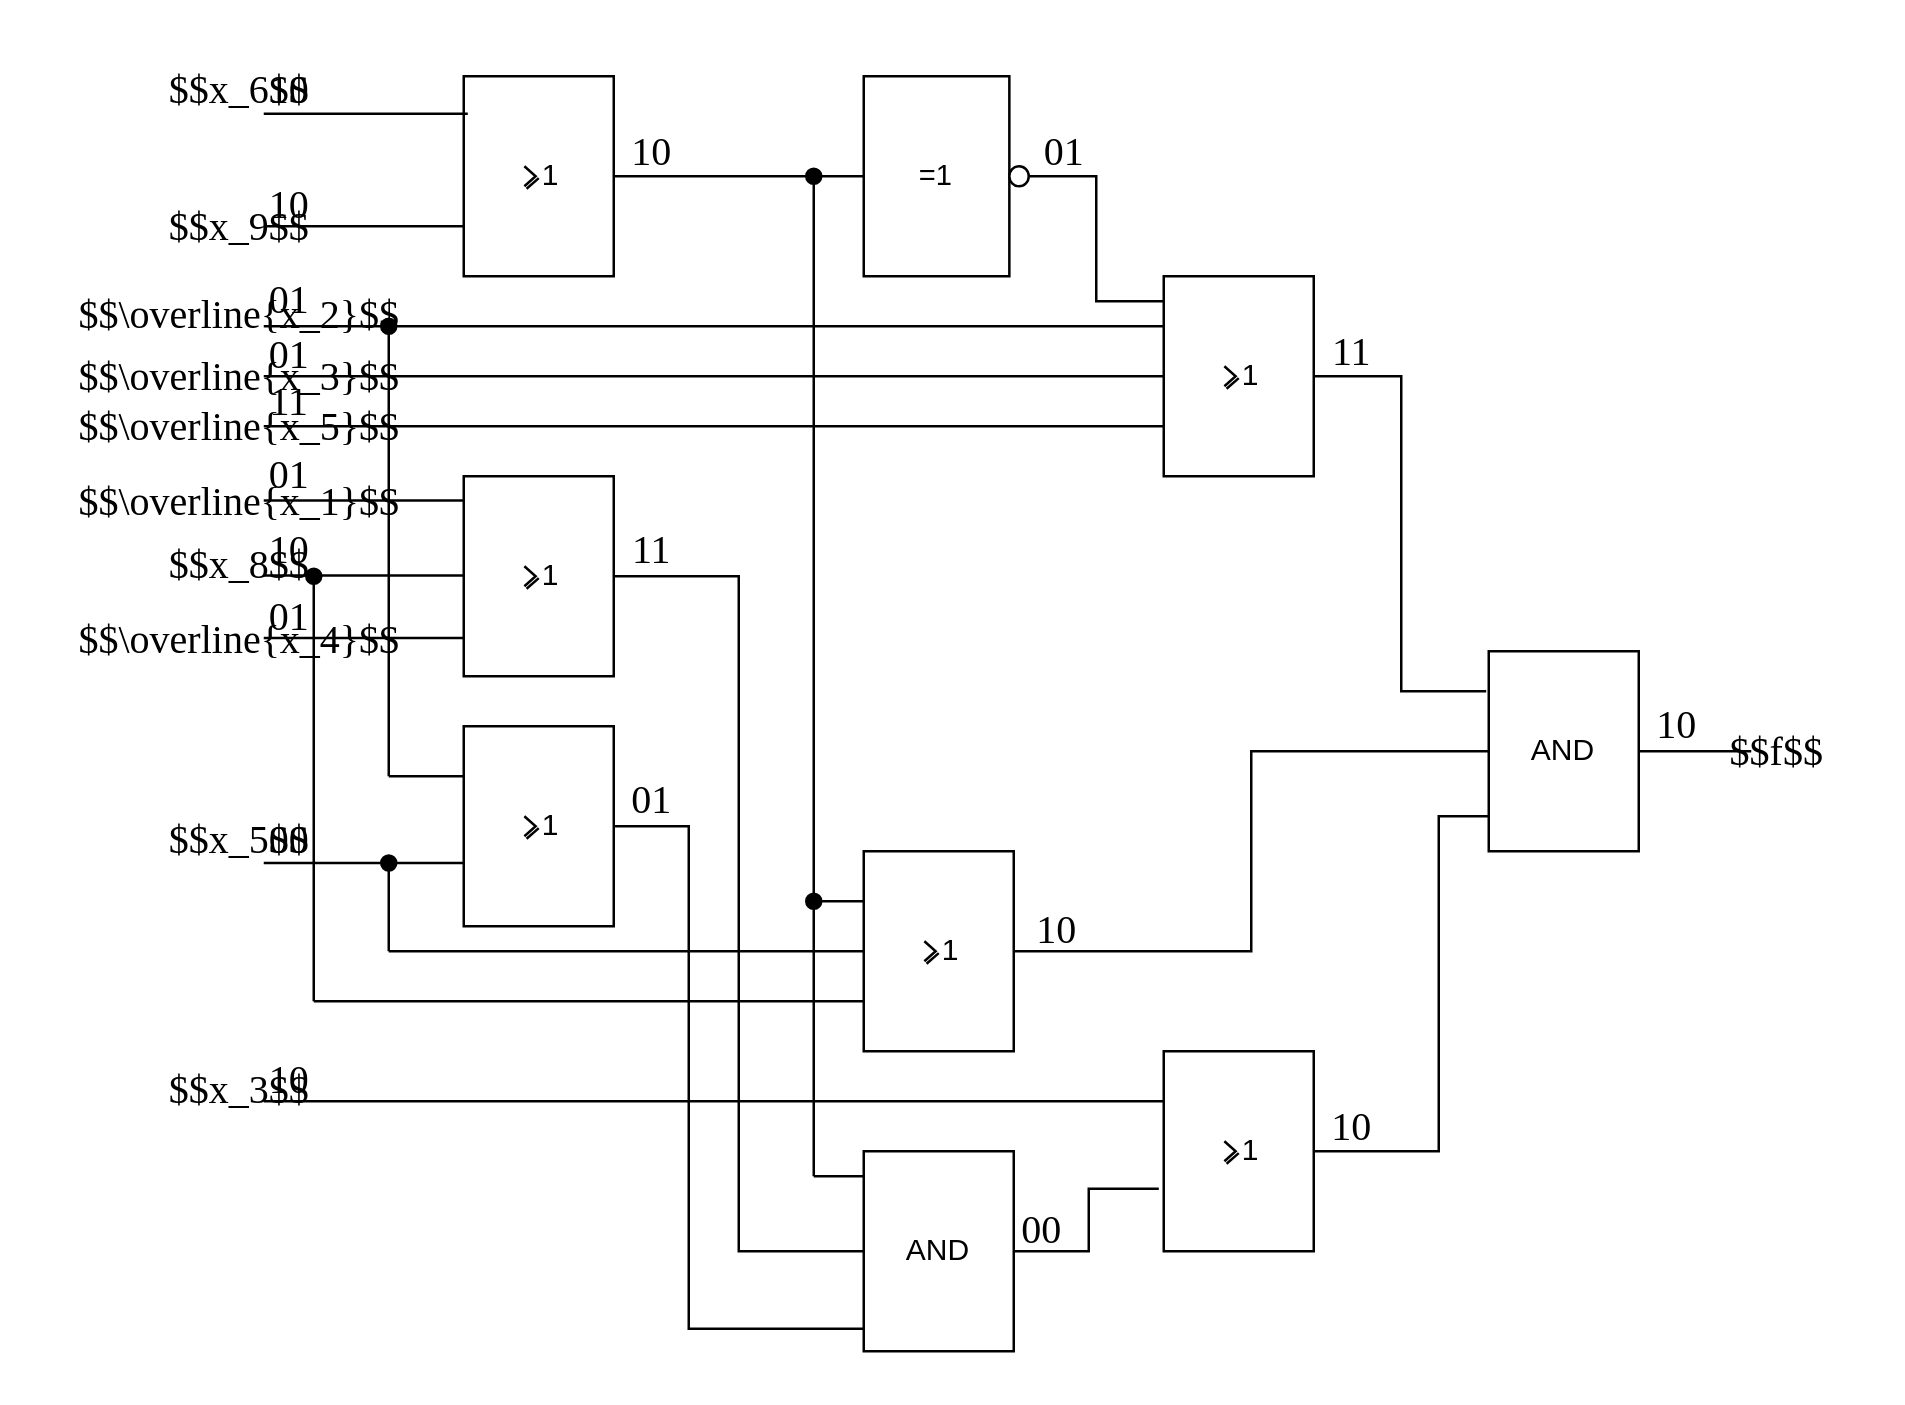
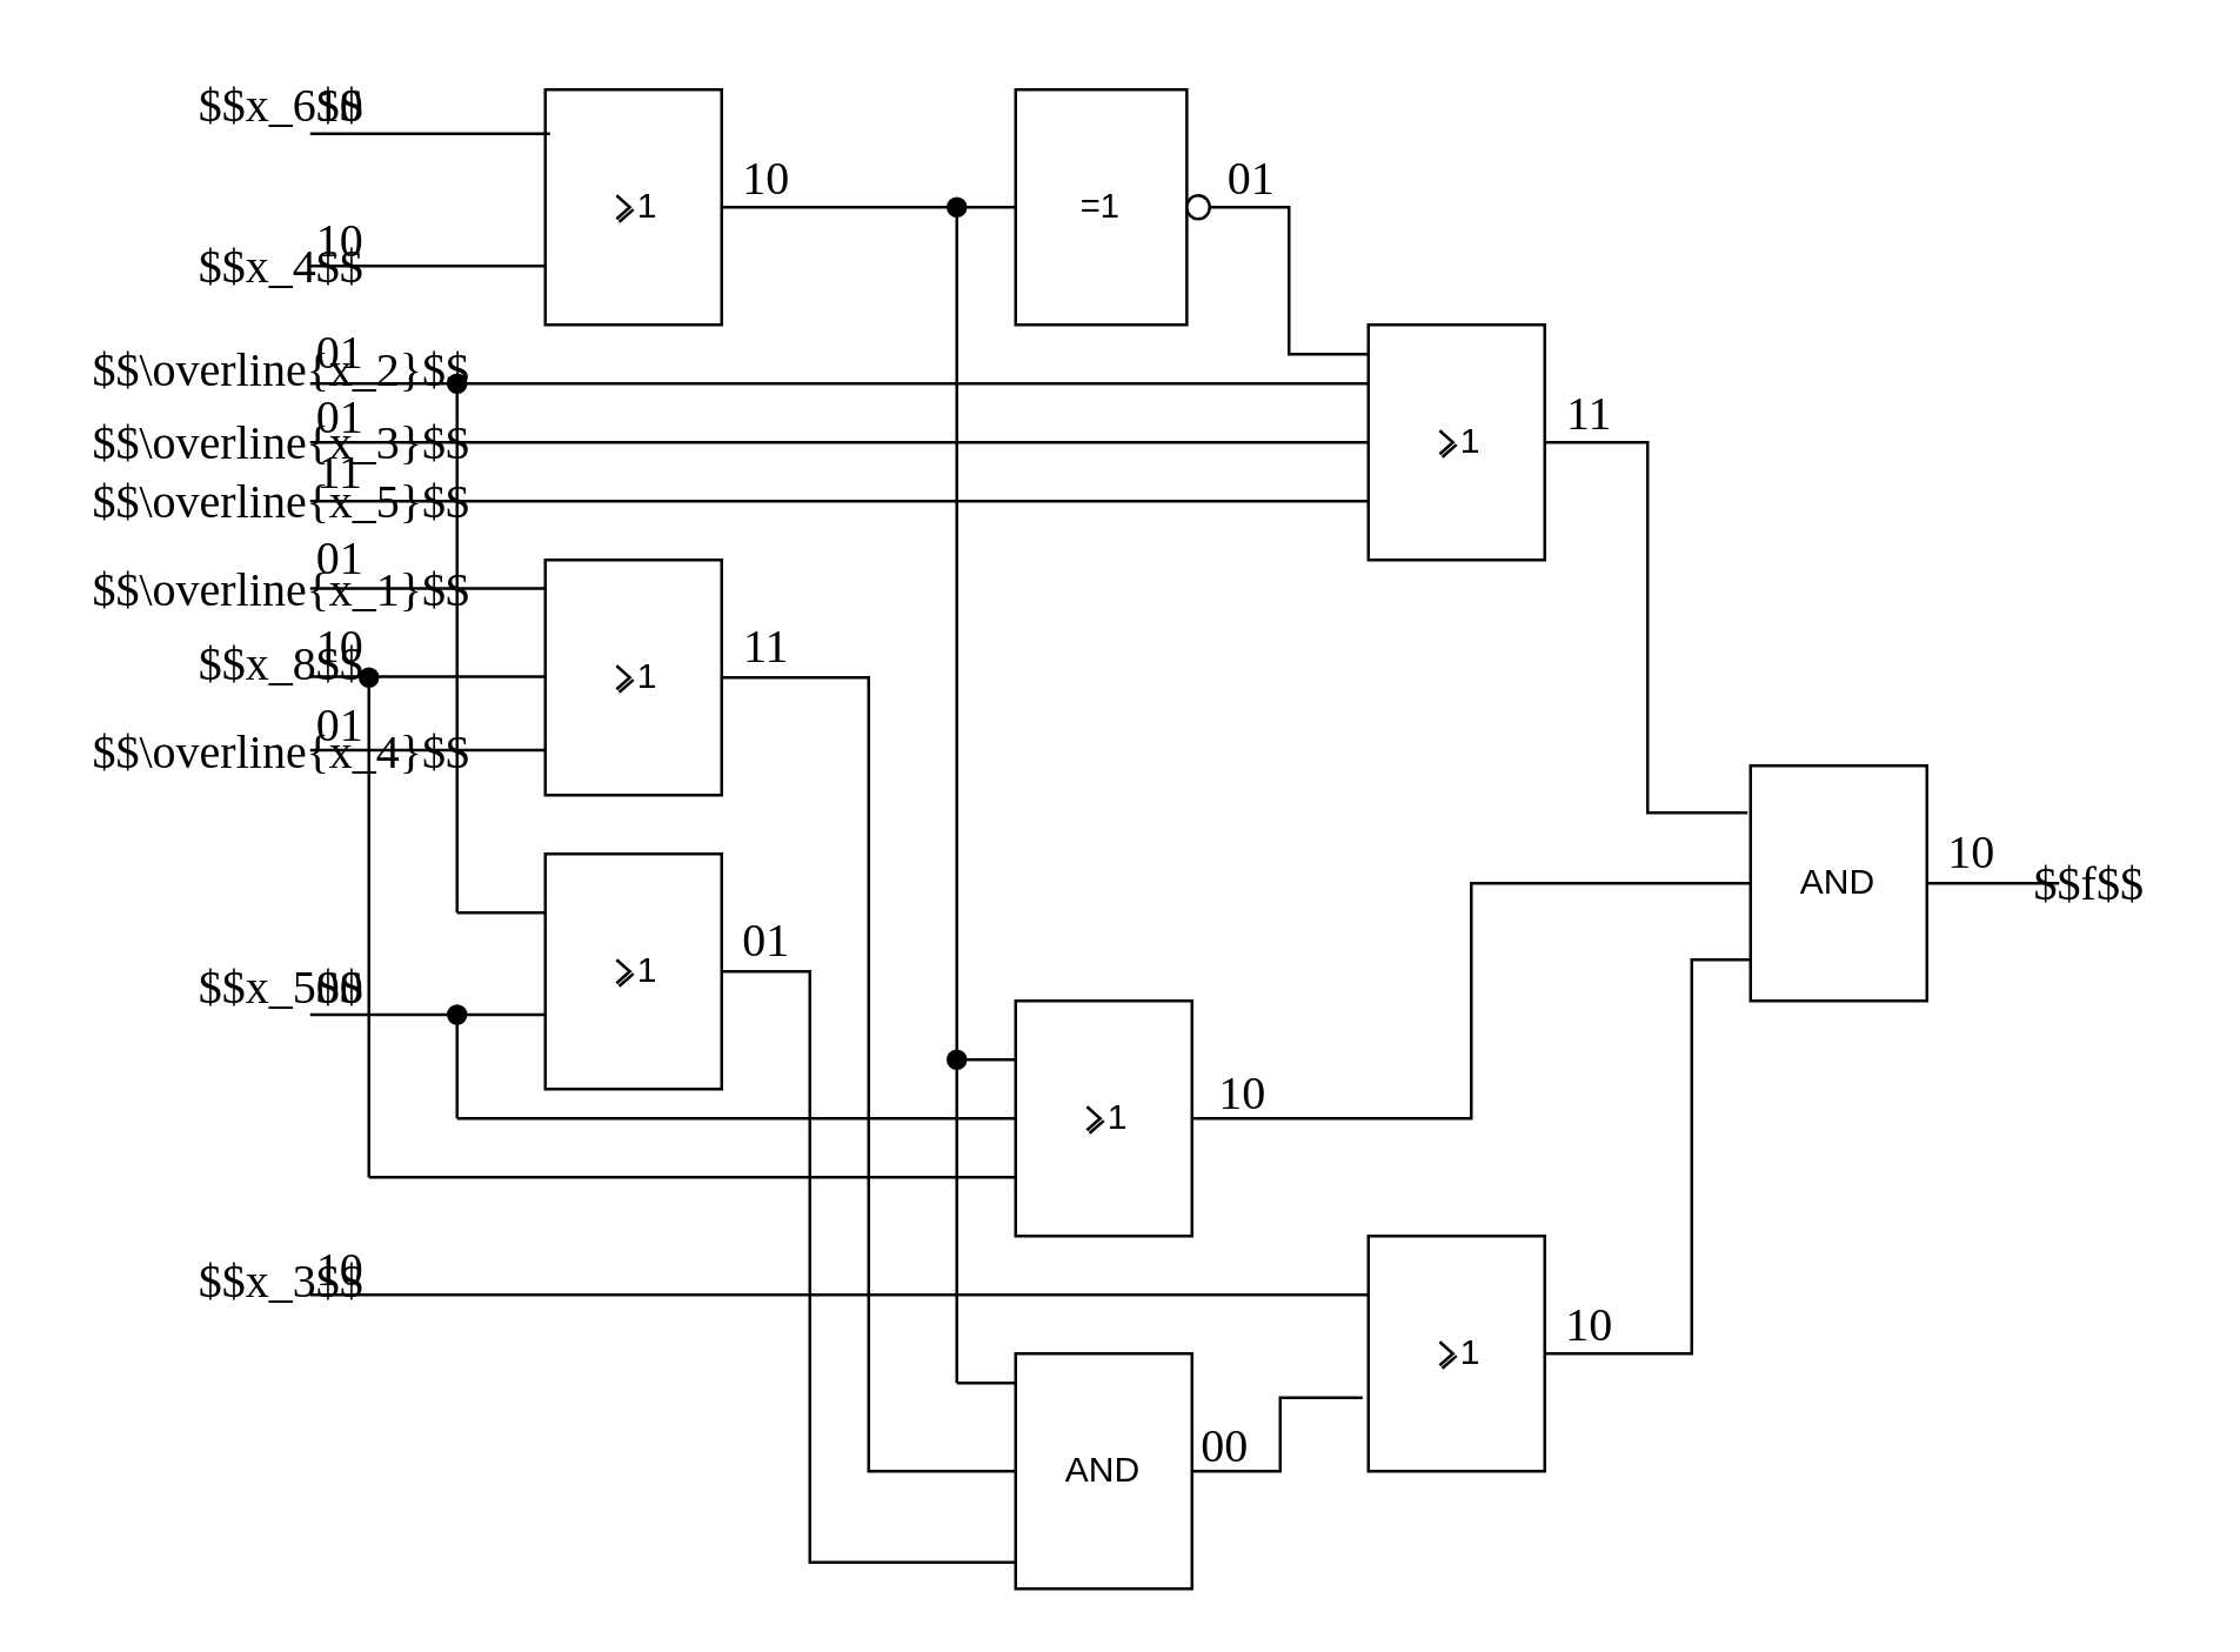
- <mxCell id="6" value="&lt;div style=&quot;font-size: 16px;&quot;&gt;$$x_9$$&lt;/div&gt;" style="text;html=1;align=center;verticalAlign=middle;resizable=0;points=[];autosize=1;strokeColor=none;fillColor=none;fontFamily=Times New Roman;fontSize=16;" vertex="1" parent="1"><mxGeometry x="55" y="75" width="80" height="30" as="geometry" /></mxCell>
+ <mxCell id="6" value="&lt;div style=&quot;font-size: 16px;&quot;&gt;$$x_4$$&lt;/div&gt;" style="text;html=1;align=center;verticalAlign=middle;resizable=0;points=[];autosize=1;strokeColor=none;fillColor=none;fontFamily=Times New Roman;fontSize=16;" vertex="1" parent="1"><mxGeometry x="55" y="75" width="80" height="30" as="geometry" /></mxCell>
